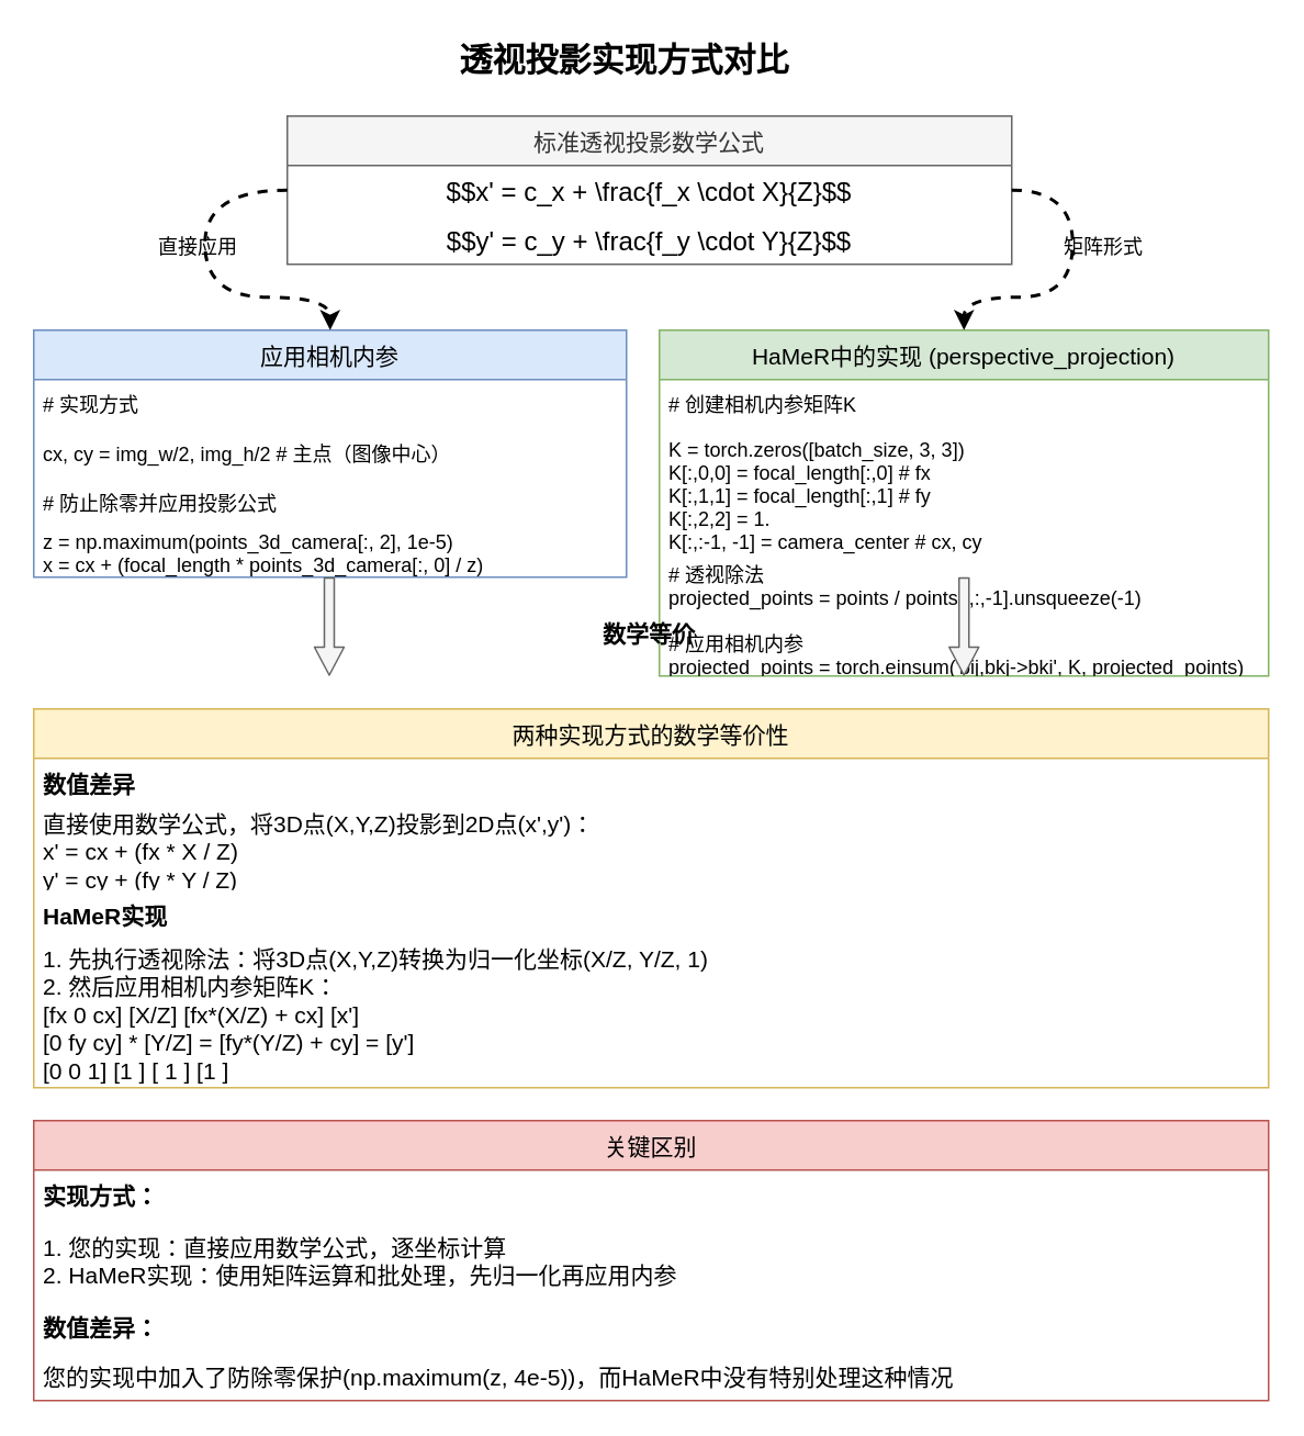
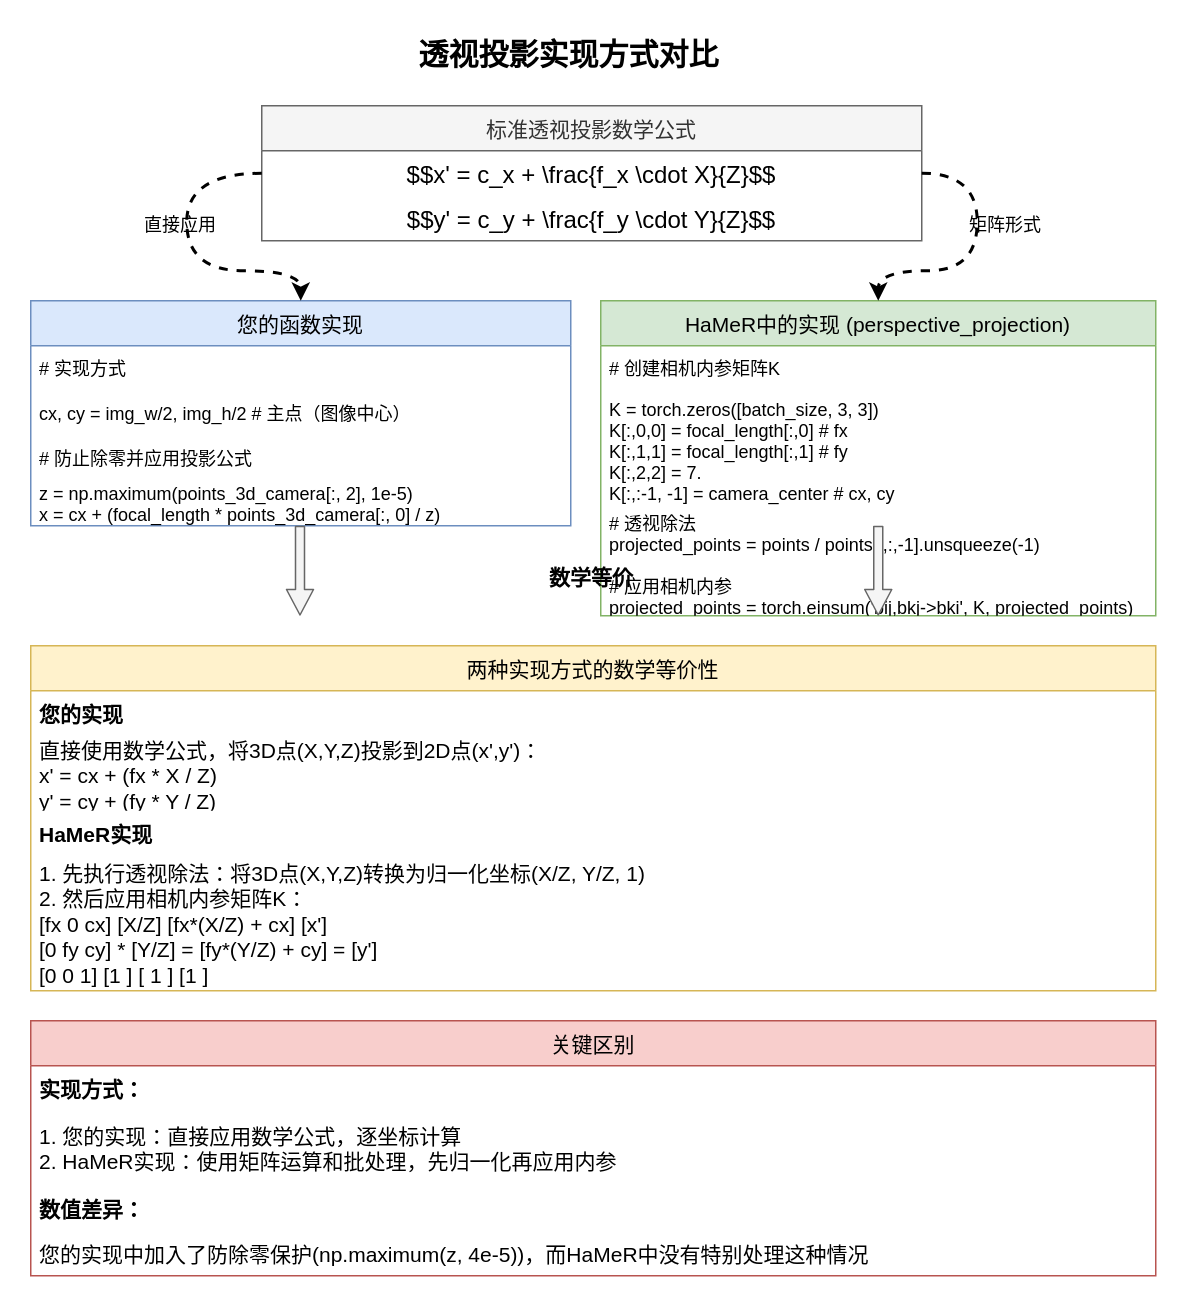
- <mxCell id="6" value="应用相机内参" style="swimlane;fontStyle=0;childLayout=stackLayout;horizontal=1;startSize=30;horizontalStack=0;resizeParent=1;resizeChild=0;resizeLast=0;collapsible=1;marginBottom=0;fontSize=14;fillColor=#dae8fc;strokeColor=#6c8ebf;" vertex="1" parent="1"><mxGeometry x="20" y="200" width="360" height="150" as="geometry" /></mxCell>
+ <mxCell id="6" value="您的函数实现" style="swimlane;fontStyle=0;childLayout=stackLayout;horizontal=1;startSize=30;horizontalStack=0;resizeParent=1;resizeChild=0;resizeLast=0;collapsible=1;marginBottom=0;fontSize=14;fillColor=#dae8fc;strokeColor=#6c8ebf;" vertex="1" parent="1"><mxGeometry x="20" y="200" width="360" height="150" as="geometry" /></mxCell>
- <mxCell id="13" value="K = torch.zeros([batch_size, 3, 3])&#10;K[:,0,0] = focal_length[:,0]  # fx&#10;K[:,1,1] = focal_length[:,1]  # fy&#10;K[:,2,2] = 1.&#10;K[:,:-1, -1] = camera_center  # cx, cy" style="text;strokeColor=none;fillColor=none;align=left;verticalAlign=middle;spacingLeft=4;spacingRight=4;overflow=hidden;points=[[0,0.5],[1,0.5]];portConstraint=eastwest;rotatable=0;fontSize=12;" vertex="1" parent="11"><mxGeometry y="60" width="370" height="80" as="geometry" /></mxCell>
+ <mxCell id="13" value="K = torch.zeros([batch_size, 3, 3])&#10;K[:,0,0] = focal_length[:,0]  # fx&#10;K[:,1,1] = focal_length[:,1]  # fy&#10;K[:,2,2] = 7.&#10;K[:,:-1, -1] = camera_center  # cx, cy" style="text;strokeColor=none;fillColor=none;align=left;verticalAlign=middle;spacingLeft=4;spacingRight=4;overflow=hidden;points=[[0,0.5],[1,0.5]];portConstraint=eastwest;rotatable=0;fontSize=12;" vertex="1" parent="11"><mxGeometry y="60" width="370" height="80" as="geometry" /></mxCell>
- <mxCell id="16" value="数值差异" style="text;strokeColor=none;fillColor=none;align=left;verticalAlign=middle;spacingLeft=4;spacingRight=4;overflow=hidden;points=[[0,0.5],[1,0.5]];portConstraint=eastwest;rotatable=0;fontSize=14;fontStyle=1" vertex="1" parent="15"><mxGeometry y="30" width="750" height="30" as="geometry" /></mxCell>
+ <mxCell id="16" value="您的实现" style="text;strokeColor=none;fillColor=none;align=left;verticalAlign=middle;spacingLeft=4;spacingRight=4;overflow=hidden;points=[[0,0.5],[1,0.5]];portConstraint=eastwest;rotatable=0;fontSize=14;fontStyle=1" vertex="1" parent="15"><mxGeometry y="30" width="750" height="30" as="geometry" /></mxCell>
